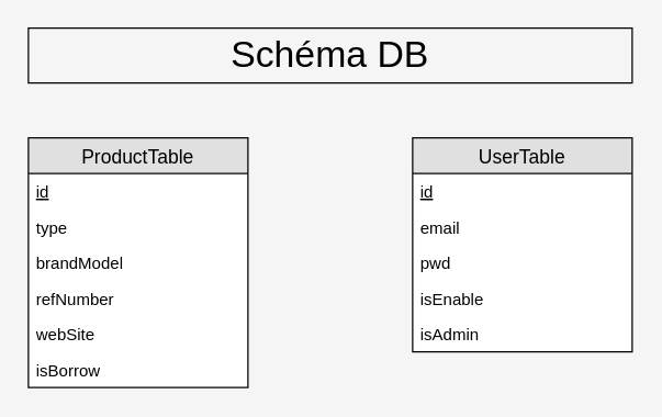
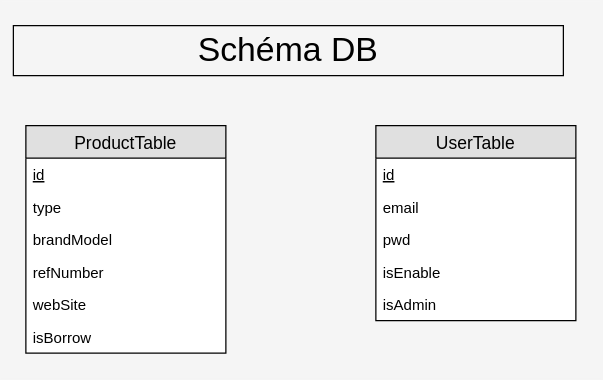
- <mxCell id="8" value="&lt;font style=&quot;font-size: 27px&quot;&gt;Schéma DB&lt;br&gt;&lt;/font&gt;" style="text;html=1;strokeColor=#000000;fillColor=none;align=center;verticalAlign=middle;whiteSpace=wrap;rounded=0;" parent="1" vertex="1"><mxGeometry x="20" y="20" width="440" height="40" as="geometry" /></mxCell>
+ <mxCell id="8" value="&lt;font style=&quot;font-size: 27px&quot;&gt;Schéma DB&lt;br&gt;&lt;/font&gt;" style="text;html=1;strokeColor=#000000;fillColor=none;align=center;verticalAlign=middle;whiteSpace=wrap;rounded=0;" parent="1" vertex="1"><mxGeometry x="10" y="20" width="440" height="40" as="geometry" /></mxCell>
